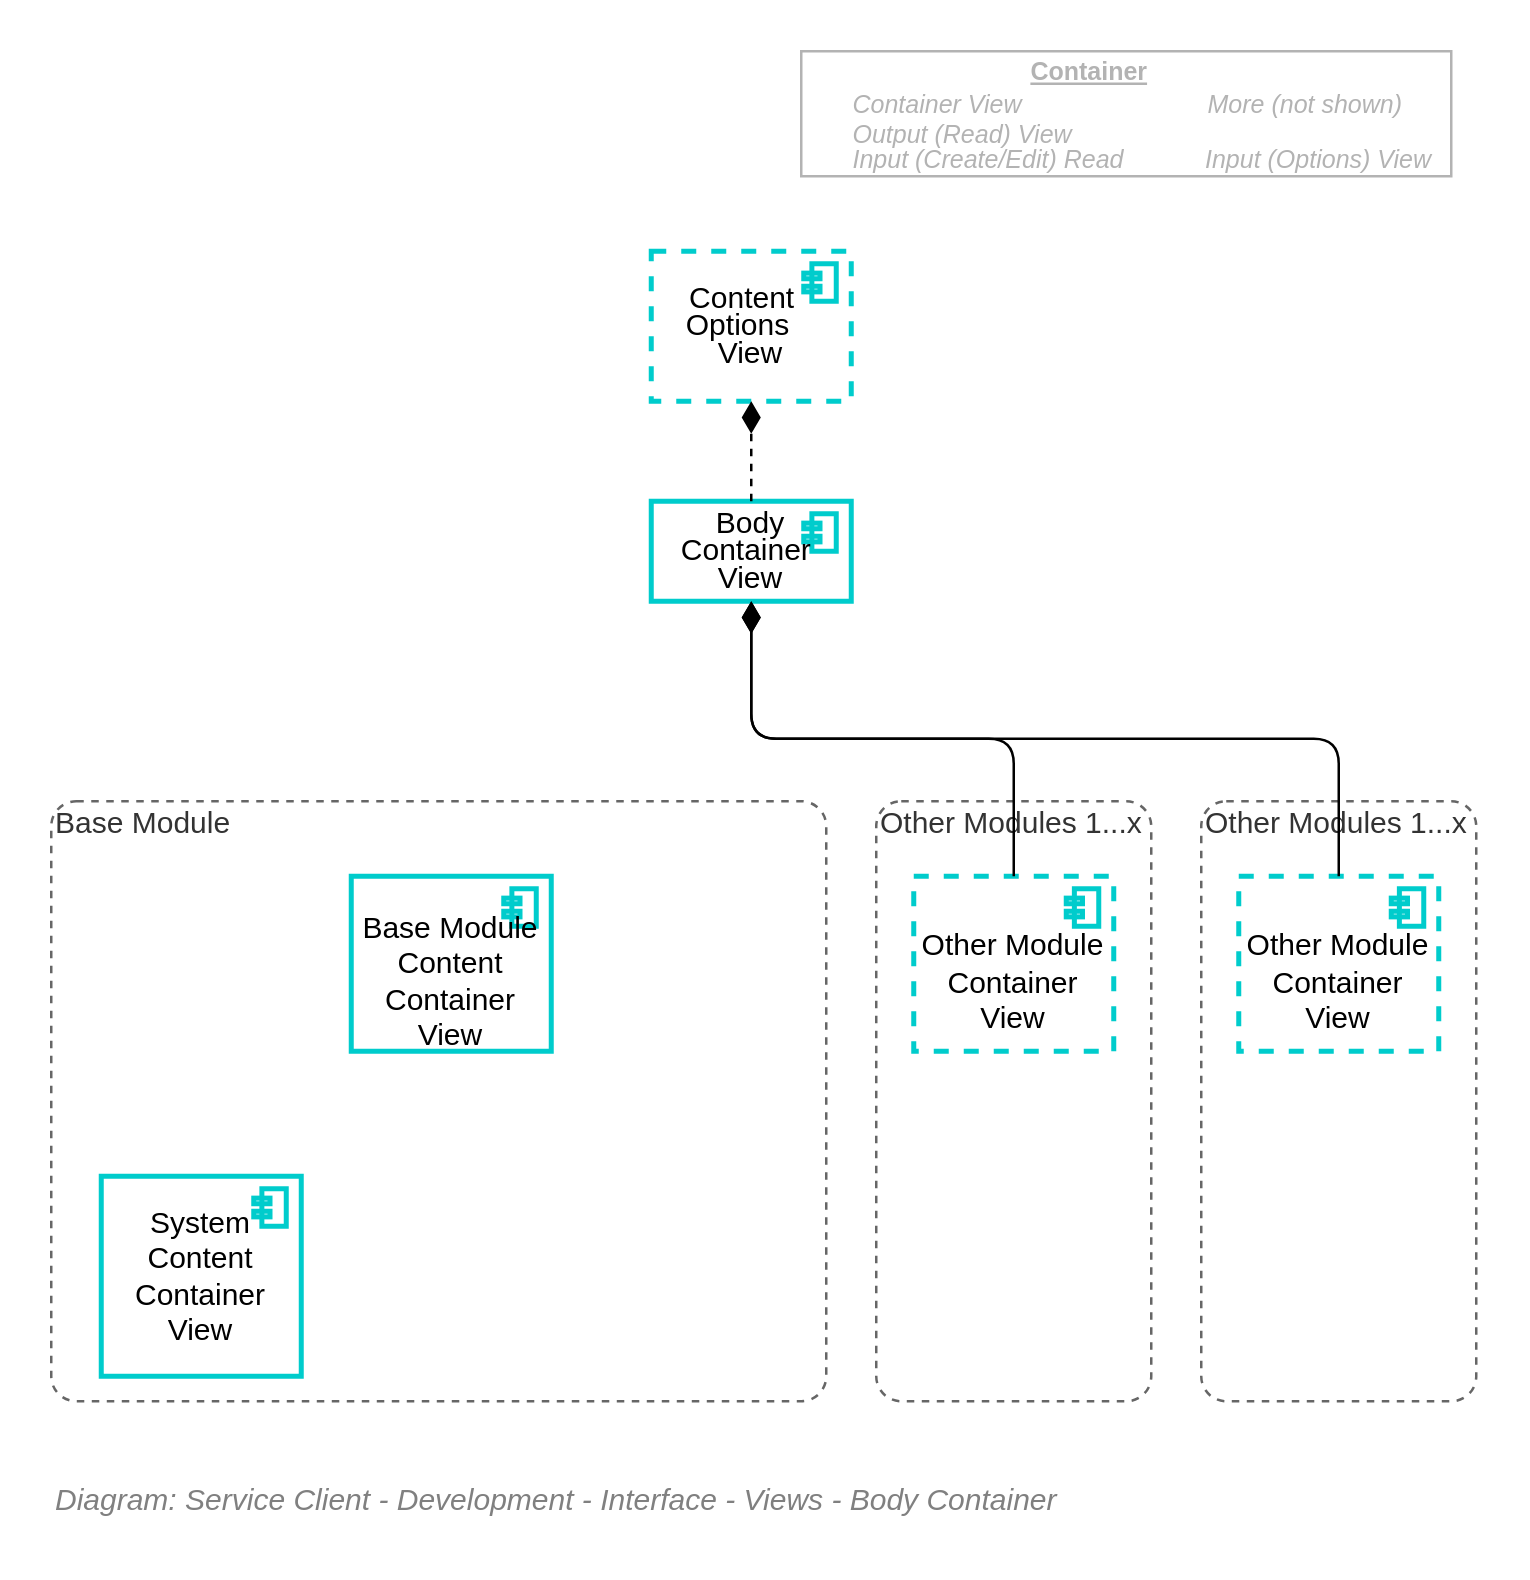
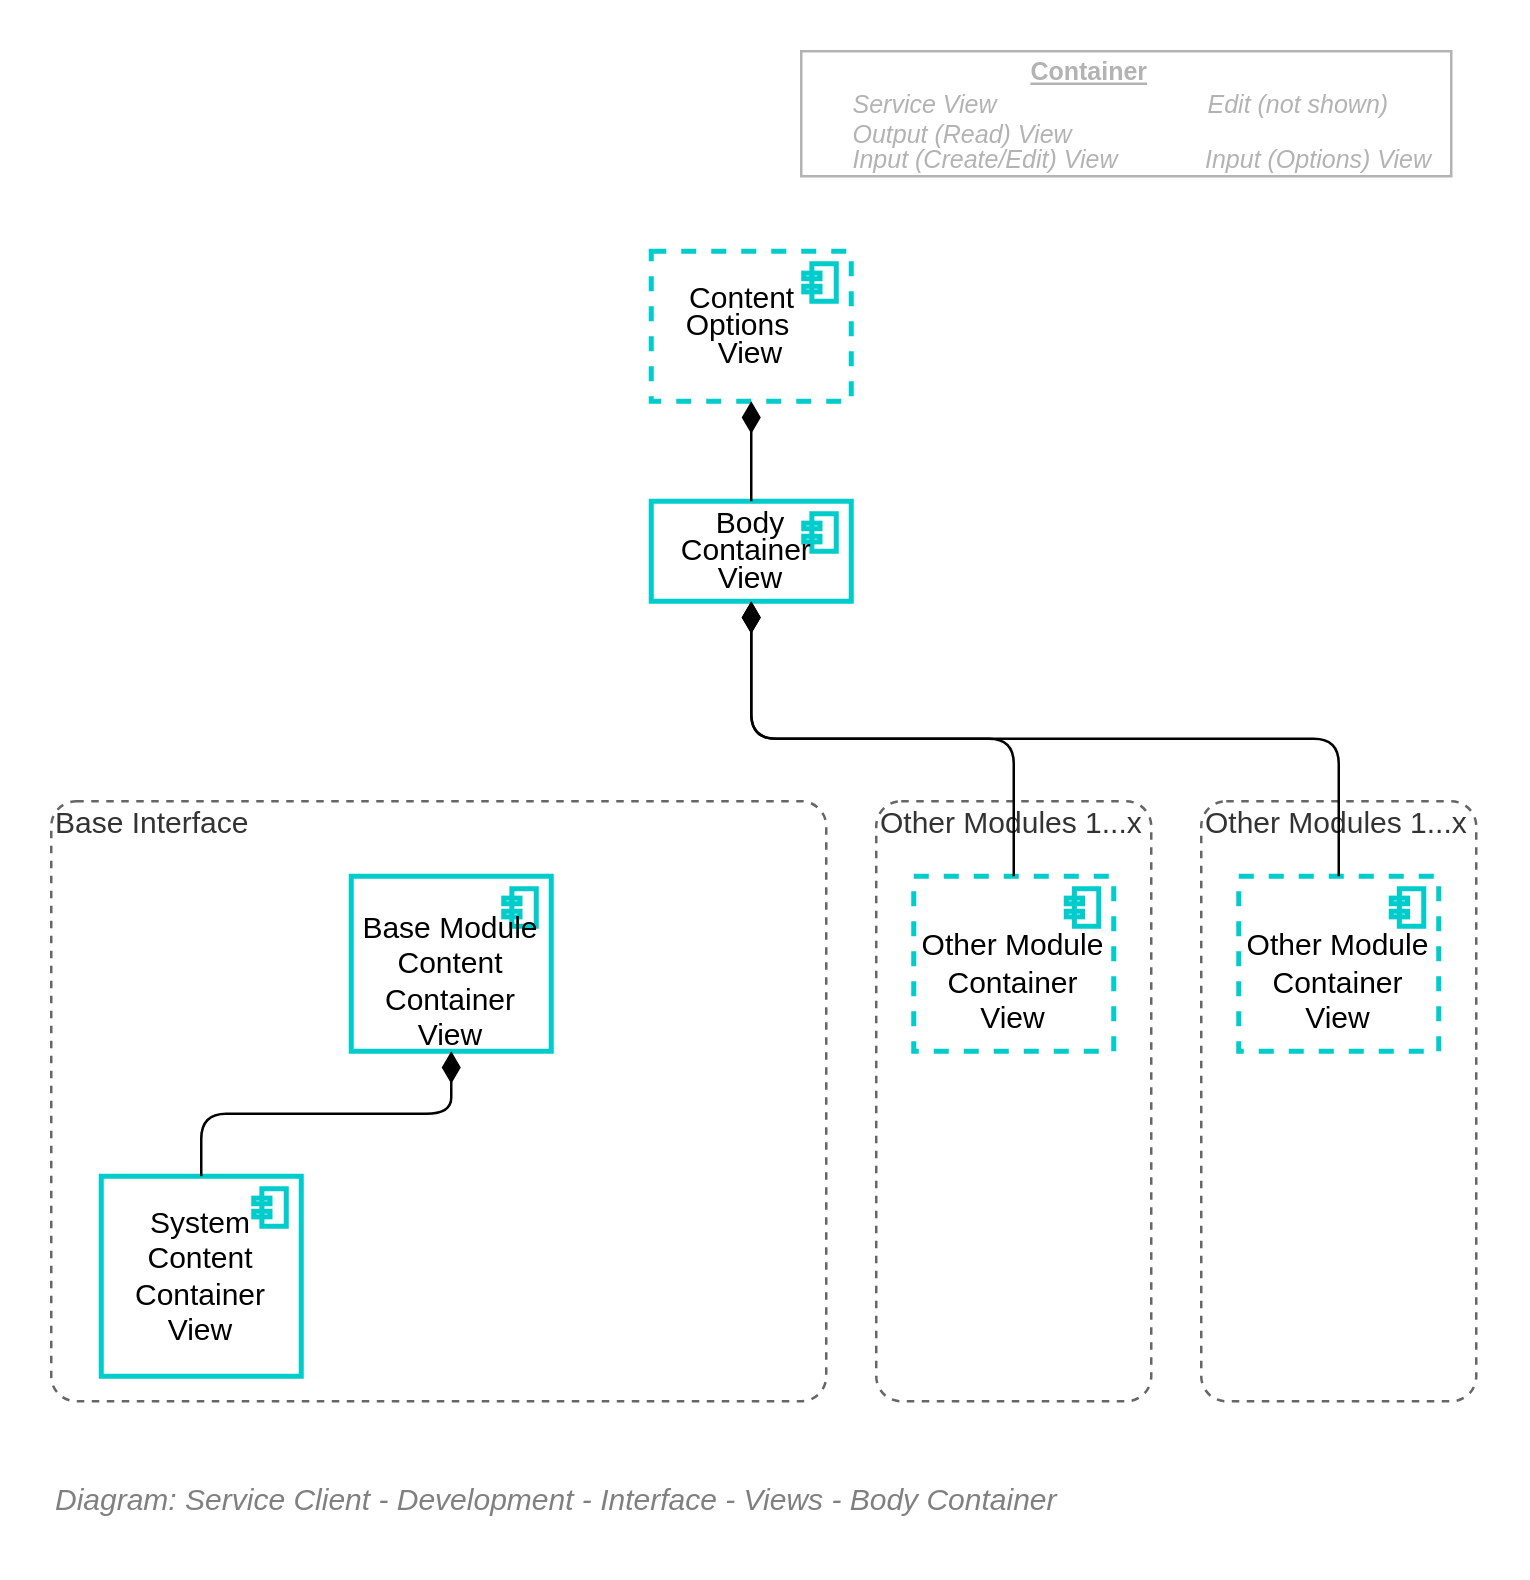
- <mxCell id="24" value="Container View" style="text;html=1;strokeColor=none;fillColor=none;align=left;verticalAlign=middle;whiteSpace=wrap;rounded=0;fontSize=10;fontStyle=2;fontColor=#B3B3B3;" vertex="1" parent="23"><mxGeometry x="18.811" y="16.667" width="111.189" height="8.333" as="geometry" /></mxCell>
+ <mxCell id="24" value="Service View" style="text;html=1;strokeColor=none;fillColor=none;align=left;verticalAlign=middle;whiteSpace=wrap;rounded=0;fontSize=10;fontStyle=2;fontColor=#B3B3B3;" vertex="1" parent="23"><mxGeometry x="18.811" y="16.667" width="111.189" height="8.333" as="geometry" /></mxCell>
- <mxCell id="32" value="More (not shown)" style="text;html=1;strokeColor=none;fillColor=none;align=left;verticalAlign=middle;whiteSpace=wrap;rounded=0;fontSize=10;fontStyle=2;fontColor=#B3B3B3;" vertex="1" parent="23"><mxGeometry x="161.481" y="18.0" width="98.519" height="6.67" as="geometry" /></mxCell>
+ <mxCell id="32" value="Edit (not shown)" style="text;html=1;strokeColor=none;fillColor=none;align=left;verticalAlign=middle;whiteSpace=wrap;rounded=0;fontSize=10;fontStyle=2;fontColor=#B3B3B3;" vertex="1" parent="23"><mxGeometry x="161.481" y="18.0" width="98.519" height="6.67" as="geometry" /></mxCell>
- <mxCell id="26" value="Input (Create/Edit) Read" style="text;html=1;strokeColor=none;fillColor=none;align=left;verticalAlign=middle;whiteSpace=wrap;rounded=0;fontSize=10;fontStyle=2;fontColor=#B3B3B3;" vertex="1" parent="23"><mxGeometry x="18.811" y="39.333" width="111.189" height="8.333" as="geometry" /></mxCell>
+ <mxCell id="26" value="Input (Create/Edit) View" style="text;html=1;strokeColor=none;fillColor=none;align=left;verticalAlign=middle;whiteSpace=wrap;rounded=0;fontSize=10;fontStyle=2;fontColor=#B3B3B3;" vertex="1" parent="23"><mxGeometry x="18.811" y="39.333" width="111.189" height="8.333" as="geometry" /></mxCell>
- <mxCell id="17" value="" style="html=1;endArrow=diamondThin;endFill=1;elbow=vertical;endSize=10;fontSize=8;entryX=0.5;entryY=1;entryDx=0;entryDy=0;entryPerimeter=0;exitX=0.5;exitY=0;exitDx=0;exitDy=0;exitPerimeter=0;dashed=1;" edge="1" parent="1" source="2" target="14"><mxGeometry width="160" relative="1" as="geometry"><mxPoint x="300" y="220" as="sourcePoint" /><mxPoint x="300" y="180" as="targetPoint" /></mxGeometry></mxCell>
+ <mxCell id="17" value="" style="html=1;endArrow=diamondThin;endFill=1;elbow=vertical;endSize=10;fontSize=8;entryX=0.5;entryY=1;entryDx=0;entryDy=0;entryPerimeter=0;exitX=0.5;exitY=0;exitDx=0;exitDy=0;exitPerimeter=0;" edge="1" parent="1" source="2" target="14"><mxGeometry width="160" relative="1" as="geometry"><mxPoint x="300" y="220" as="sourcePoint" /><mxPoint x="300" y="180" as="targetPoint" /></mxGeometry></mxCell>
- <mxCell id="4" value="Base Module" style="rounded=1;whiteSpace=wrap;html=1;shadow=0;glass=0;comic=0;strokeColor=#666666;fillColor=none;fontSize=12;align=left;fontColor=#333333;recursiveResize=0;container=1;collapsible=0;dashed=1;verticalAlign=top;spacing=2;spacingTop=-5;absoluteArcSize=1;" vertex="1" parent="1"><mxGeometry x="20" y="320" width="310" height="240" as="geometry" /></mxCell>
+ <mxCell id="4" value="Base Interface" style="rounded=1;whiteSpace=wrap;html=1;shadow=0;glass=0;comic=0;strokeColor=#666666;fillColor=none;fontSize=12;align=left;fontColor=#333333;recursiveResize=0;container=1;collapsible=0;dashed=1;verticalAlign=top;spacing=2;spacingTop=-5;absoluteArcSize=1;" vertex="1" parent="1"><mxGeometry x="20" y="320" width="310" height="240" as="geometry" /></mxCell>
+ <mxCell id="10" value="" style="html=1;endArrow=diamondThin;endFill=1;edgeStyle=elbowEdgeStyle;elbow=vertical;endSize=10;strokeColor=#000000;fontSize=10;entryX=0.5;entryY=1;entryDx=0;entryDy=0;entryPerimeter=0;" edge="1" parent="4" source="7" target="5"><mxGeometry width="160" relative="1" as="geometry"><mxPoint x="170" y="40" as="sourcePoint" /><mxPoint x="170" as="targetPoint" /></mxGeometry></mxCell>
